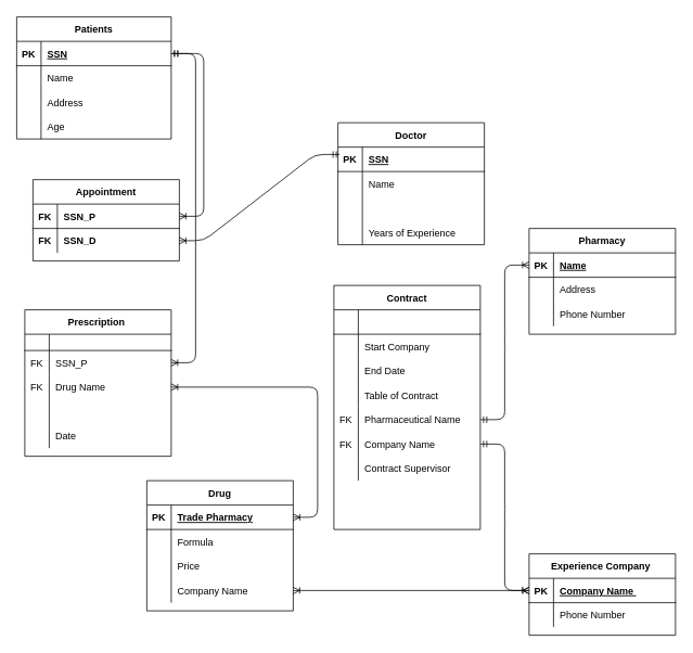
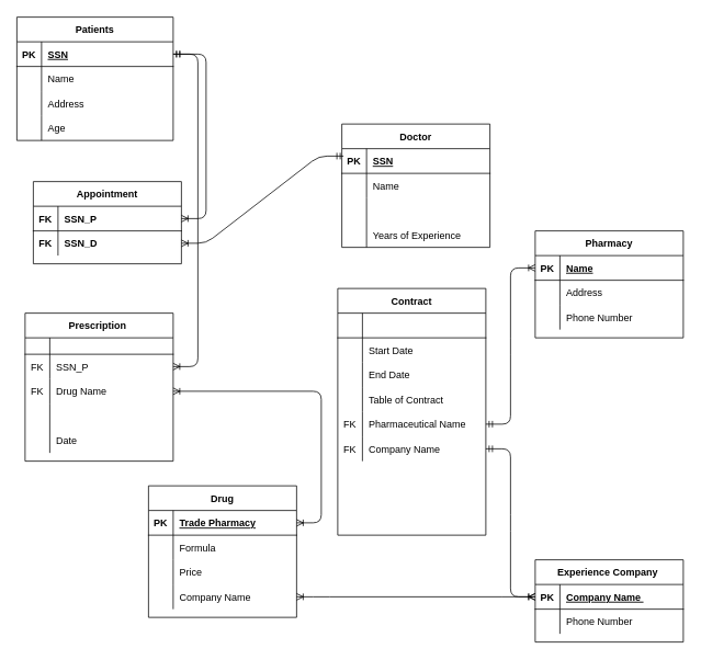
- <mxCell id="72" value="Start Company" style="shape=partialRectangle;connectable=0;fillColor=none;top=0;left=0;bottom=0;right=0;align=left;spacingLeft=6;overflow=hidden;" vertex="1" parent="70"><mxGeometry x="30" width="150" height="30" as="geometry" /></mxCell>
+ <mxCell id="72" value="Start Date" style="shape=partialRectangle;connectable=0;fillColor=none;top=0;left=0;bottom=0;right=0;align=left;spacingLeft=6;overflow=hidden;" vertex="1" parent="70"><mxGeometry x="30" width="150" height="30" as="geometry" /></mxCell>
- <mxCell id="87" value="Contract Supervisor " style="shape=partialRectangle;connectable=0;fillColor=none;top=0;left=0;bottom=0;right=0;align=left;spacingLeft=6;overflow=hidden;" vertex="1" parent="85"><mxGeometry x="30" width="150" height="30" as="geometry" /></mxCell>
